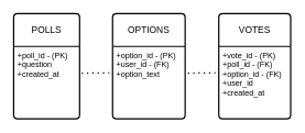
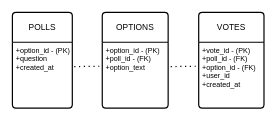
- <mxCell id="3" value="+poll_id - (PK)&lt;br&gt;+question&lt;br&gt;+created_at" style="align=left;strokeColor=none;fillColor=none;spacingLeft=4;fontSize=12;verticalAlign=top;resizable=0;rotatable=0;part=1;html=1;" vertex="1" parent="2"><mxGeometry y="50" width="100" height="110" as="geometry" /></mxCell>
+ <mxCell id="3" value="+option_id - (PK)&lt;br&gt;+question&lt;br&gt;+created_at" style="align=left;strokeColor=none;fillColor=none;spacingLeft=4;fontSize=12;verticalAlign=top;resizable=0;rotatable=0;part=1;html=1;" vertex="1" parent="2"><mxGeometry y="50" width="100" height="110" as="geometry" /></mxCell>
- <mxCell id="5" value="+option_id&amp;nbsp;- (PK)&lt;br&gt;+user_id - (FK)&lt;br&gt;+option_text" style="align=left;strokeColor=none;fillColor=none;spacingLeft=4;fontSize=12;verticalAlign=top;resizable=0;rotatable=0;part=1;html=1;" vertex="1" parent="4"><mxGeometry y="50" width="110" height="110" as="geometry" /></mxCell>
+ <mxCell id="5" value="+option_id&amp;nbsp;- (PK)&lt;br&gt;+poll_id - (FK)&lt;br&gt;+option_text" style="align=left;strokeColor=none;fillColor=none;spacingLeft=4;fontSize=12;verticalAlign=top;resizable=0;rotatable=0;part=1;html=1;" vertex="1" parent="4"><mxGeometry y="50" width="110" height="110" as="geometry" /></mxCell>
